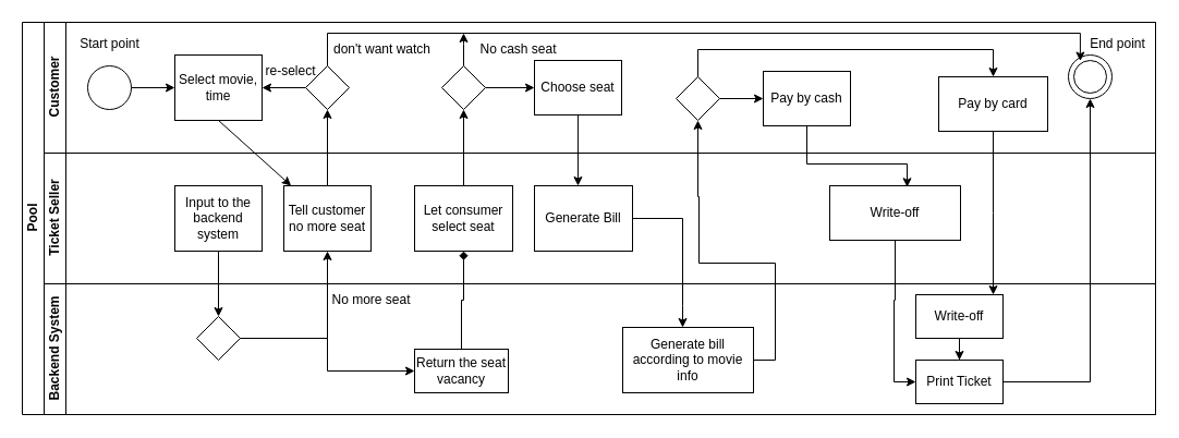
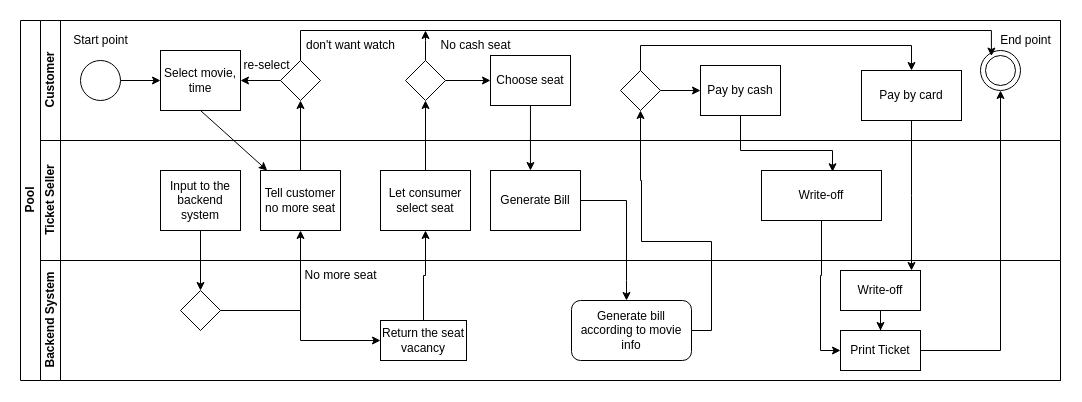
- <mxCell id="45" style="edgeStyle=orthogonalEdgeStyle;rounded=0;orthogonalLoop=1;jettySize=auto;html=1;entryX=0.5;entryY=1;entryDx=0;entryDy=0;endArrow=diamond;" edge="1" parent="2" source="36" target="29"><mxGeometry relative="1" as="geometry" /></mxCell>
+ <mxCell id="45" style="edgeStyle=orthogonalEdgeStyle;rounded=0;orthogonalLoop=1;jettySize=auto;html=1;entryX=0.5;entryY=1;entryDx=0;entryDy=0;" edge="1" parent="2" source="36" target="29"><mxGeometry relative="1" as="geometry" /></mxCell>
- <mxCell id="50" value="Generate bill according to movie info" style="whiteSpace=wrap;html=1;" vertex="1" parent="1"><mxGeometry x="571" y="300" width="120" height="60" as="geometry" /></mxCell>
+ <mxCell id="50" value="Generate bill according to movie info" style="whiteSpace=wrap;html=1;rounded=1;" vertex="1" parent="1"><mxGeometry x="571" y="300" width="120" height="60" as="geometry" /></mxCell>
